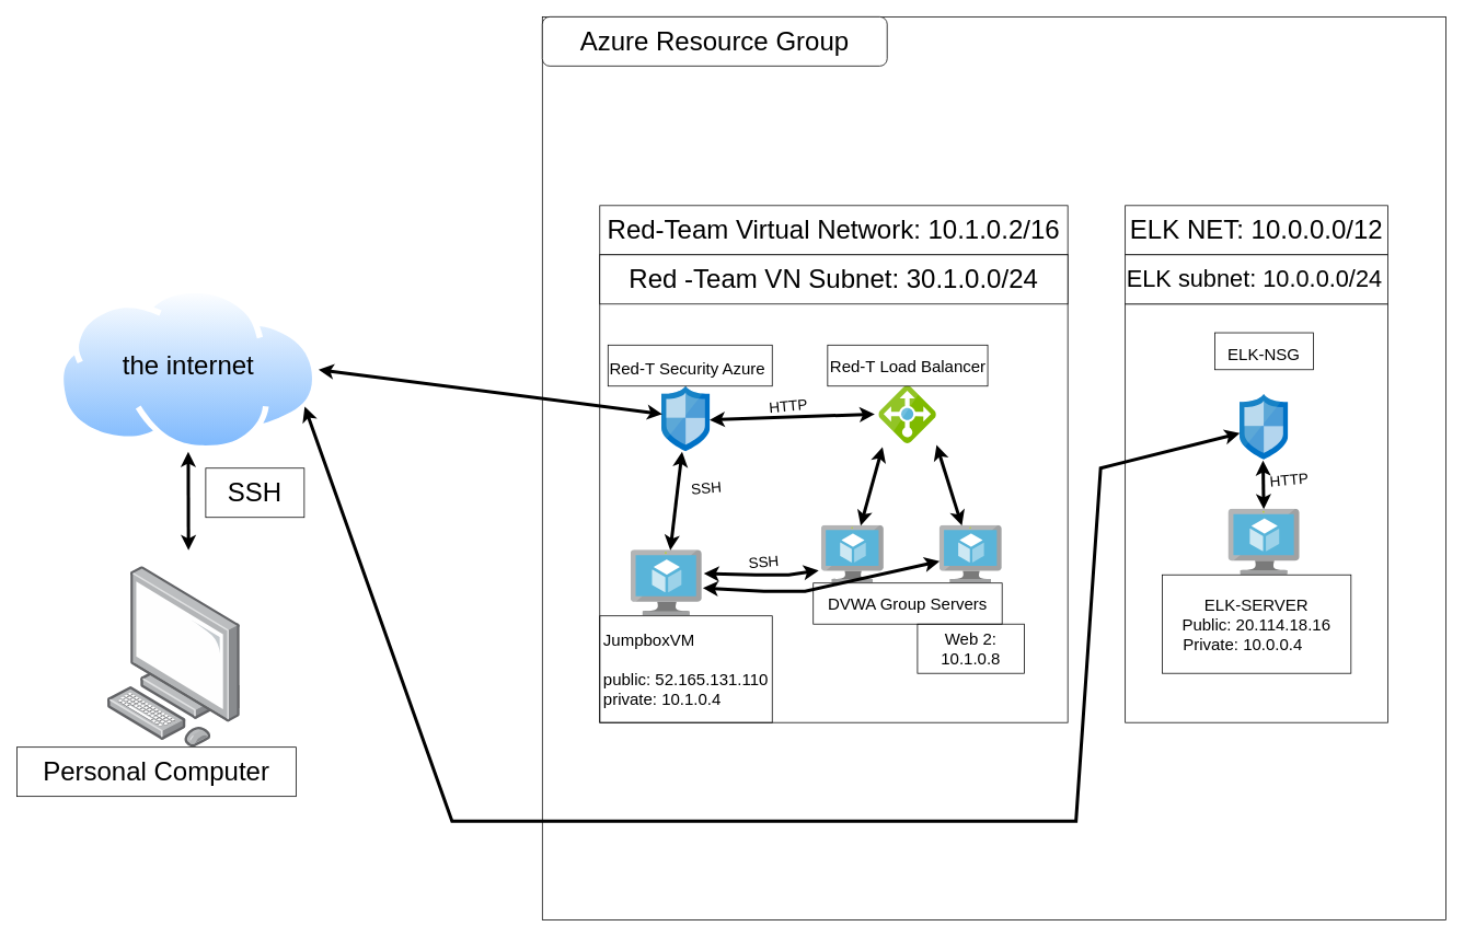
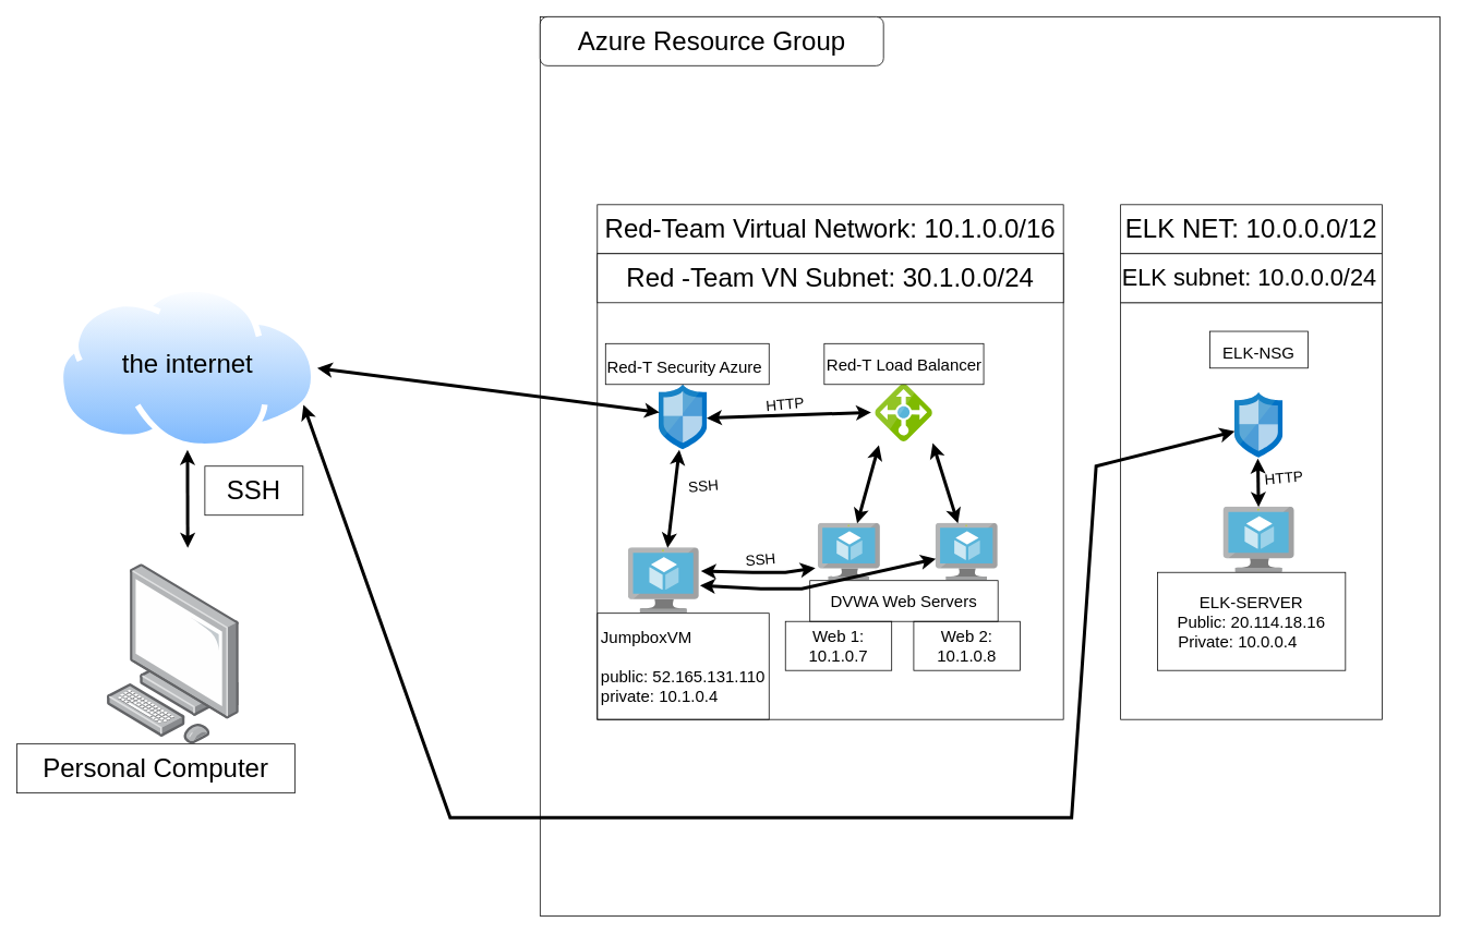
- <mxCell id="12" value="Red-Team Virtual Network: 10.1.0.2/16" style="rounded=0;whiteSpace=wrap;html=1;fontSize=32;strokeColor=default;fillColor=default;" vertex="1" parent="1"><mxGeometry x="730" y="250" width="570" height="60" as="geometry" /></mxCell>
+ <mxCell id="12" value="Red-Team Virtual Network: 10.1.0.0/16" style="rounded=0;whiteSpace=wrap;html=1;fontSize=32;strokeColor=default;fillColor=default;" vertex="1" parent="1"><mxGeometry x="730" y="250" width="570" height="60" as="geometry" /></mxCell>
- <mxCell id="22" value="&lt;div align=&quot;left&quot;&gt;&lt;br&gt;&lt;/div&gt;&lt;div align=&quot;left&quot;&gt;&lt;br&gt;&lt;/div&gt;&lt;div align=&quot;left&quot;&gt;DVWA Group Servers&lt;/div&gt;&lt;div align=&quot;left&quot;&gt;&lt;br&gt;&lt;/div&gt;&lt;div align=&quot;left&quot;&gt;&lt;br&gt;&lt;/div&gt;" style="rounded=0;whiteSpace=wrap;html=1;fontSize=20;strokeColor=default;fillColor=none;" vertex="1" parent="1"><mxGeometry x="990" y="710" width="230" height="50" as="geometry" /></mxCell>
+ <mxCell id="22" value="&lt;div align=&quot;left&quot;&gt;&lt;br&gt;&lt;/div&gt;&lt;div align=&quot;left&quot;&gt;&lt;br&gt;&lt;/div&gt;&lt;div align=&quot;left&quot;&gt;DVWA Web Servers&lt;/div&gt;&lt;div align=&quot;left&quot;&gt;&lt;br&gt;&lt;/div&gt;&lt;div align=&quot;left&quot;&gt;&lt;br&gt;&lt;/div&gt;" style="rounded=0;whiteSpace=wrap;html=1;fontSize=20;strokeColor=default;fillColor=none;" vertex="1" parent="1"><mxGeometry x="990" y="710" width="230" height="50" as="geometry" /></mxCell>
+ <mxCell id="23" value="Web 1: &lt;br/&gt;            &lt;div class=&quot;ext-overview-property-value&quot;&gt;10.1.0.7&lt;/div&gt;&lt;div class=&quot;ext-overview-property-key&quot;&gt;&lt;/div&gt;" style="rounded=0;whiteSpace=wrap;html=1;fontSize=20;strokeColor=default;fillColor=none;" vertex="1" parent="1"><mxGeometry x="960" y="760" width="130" height="60" as="geometry" /></mxCell>
